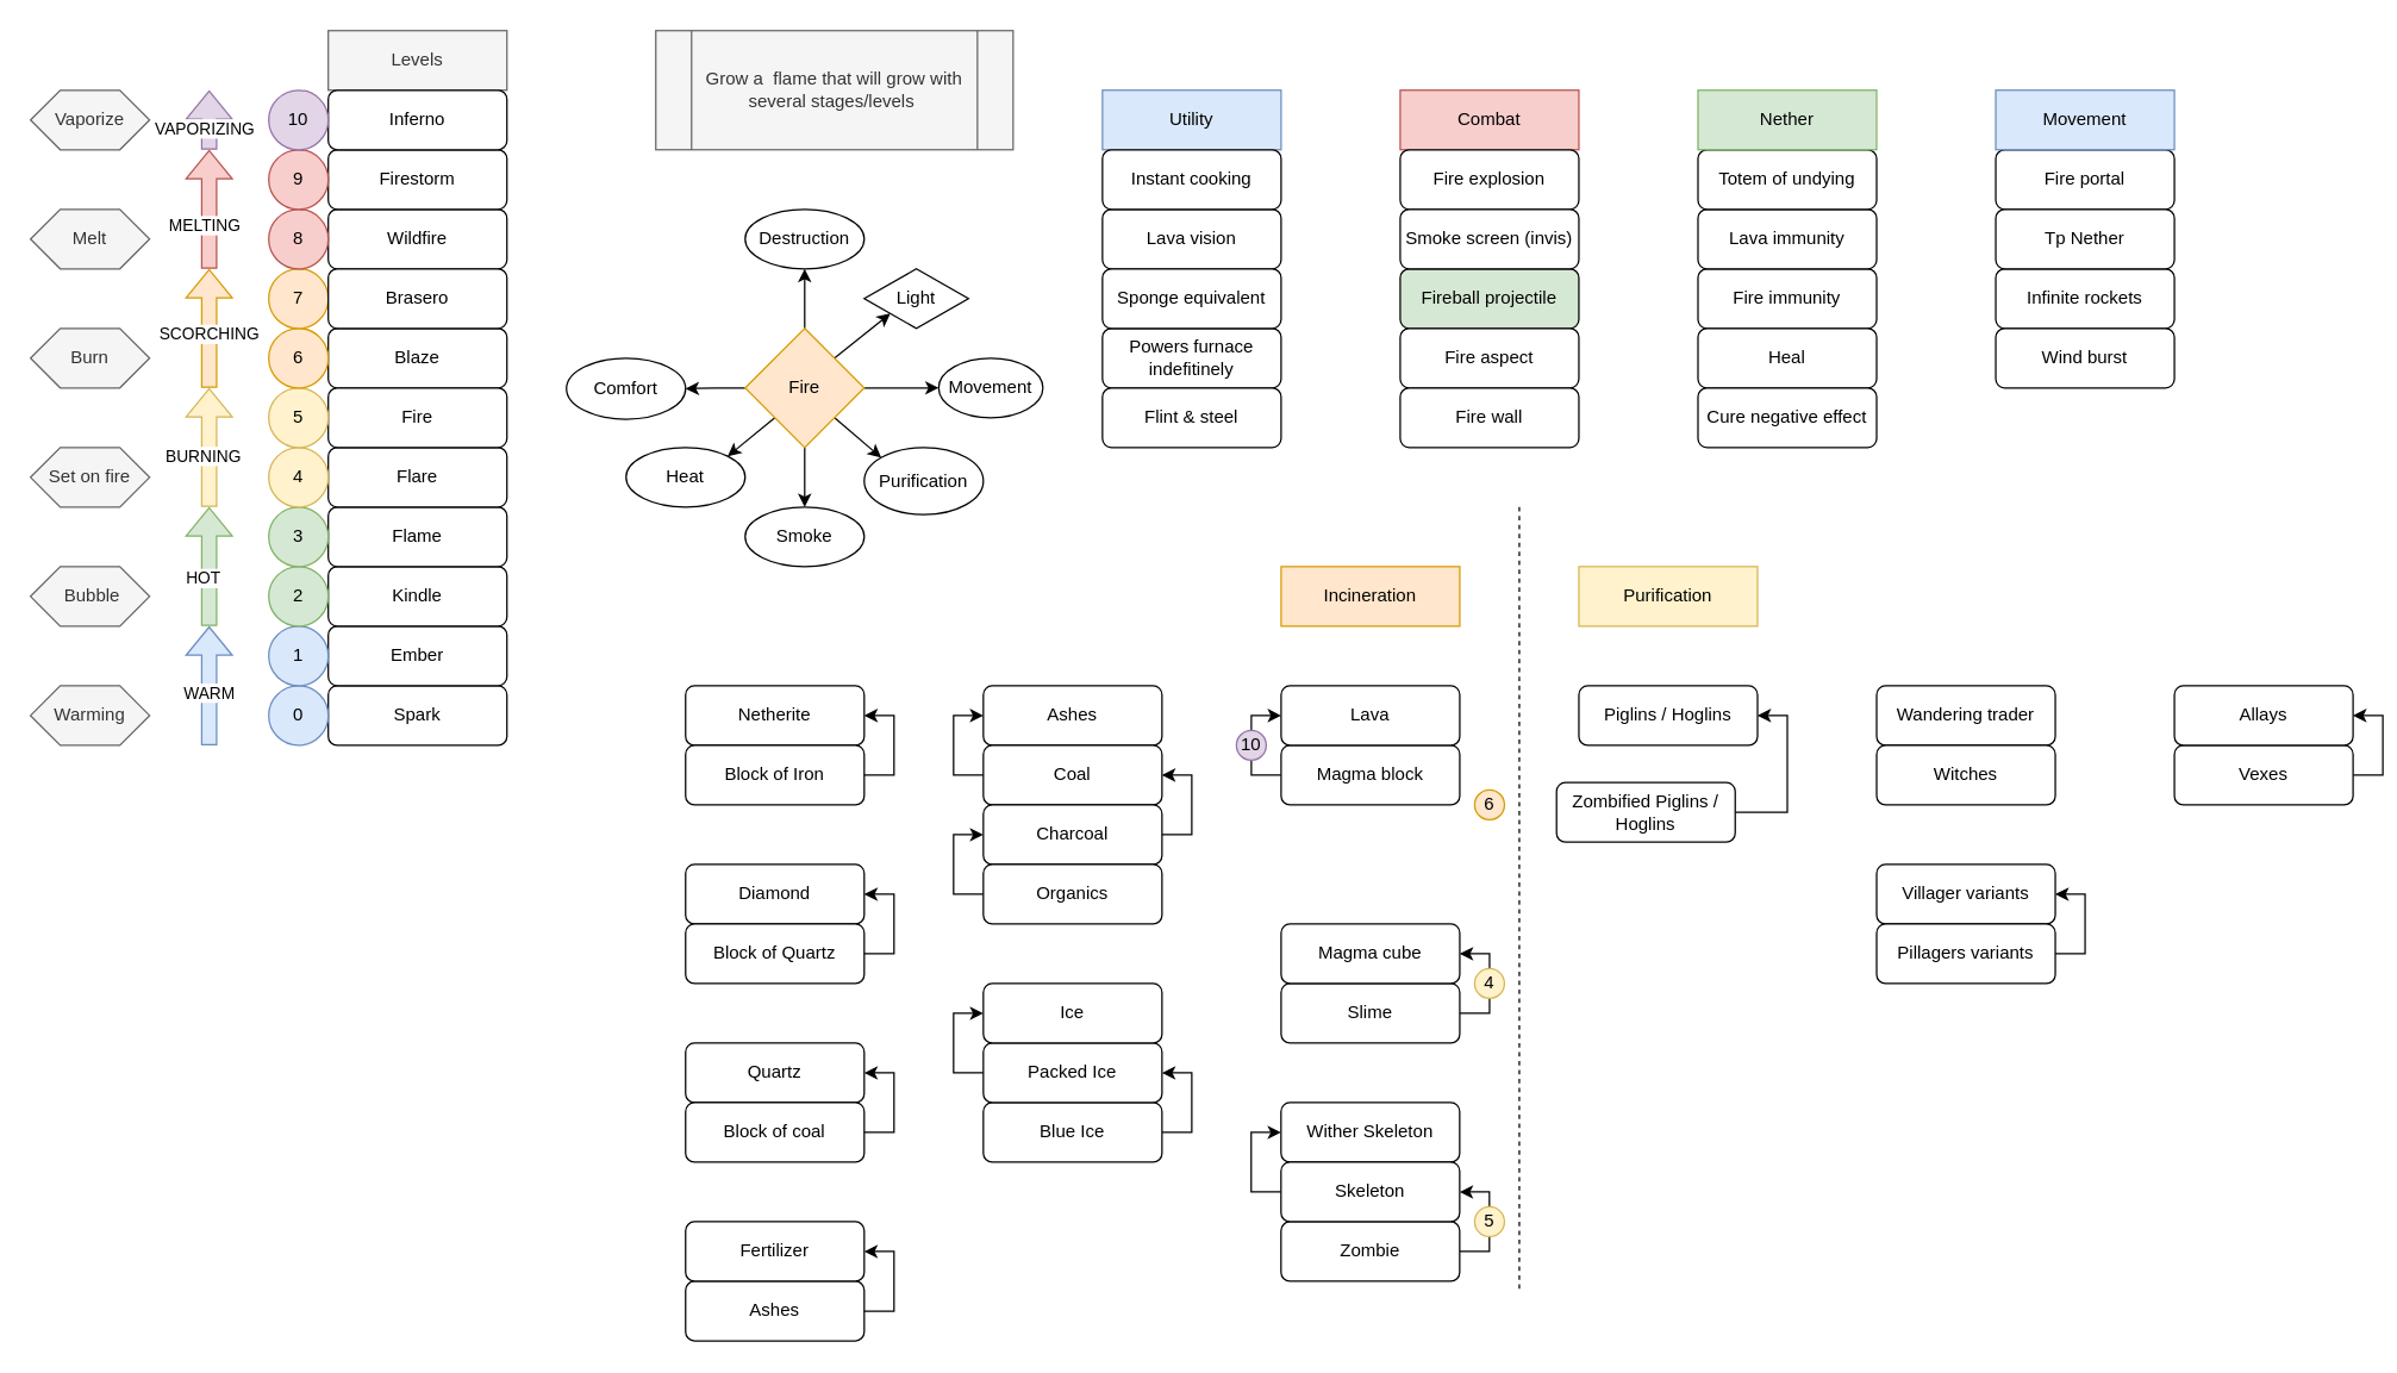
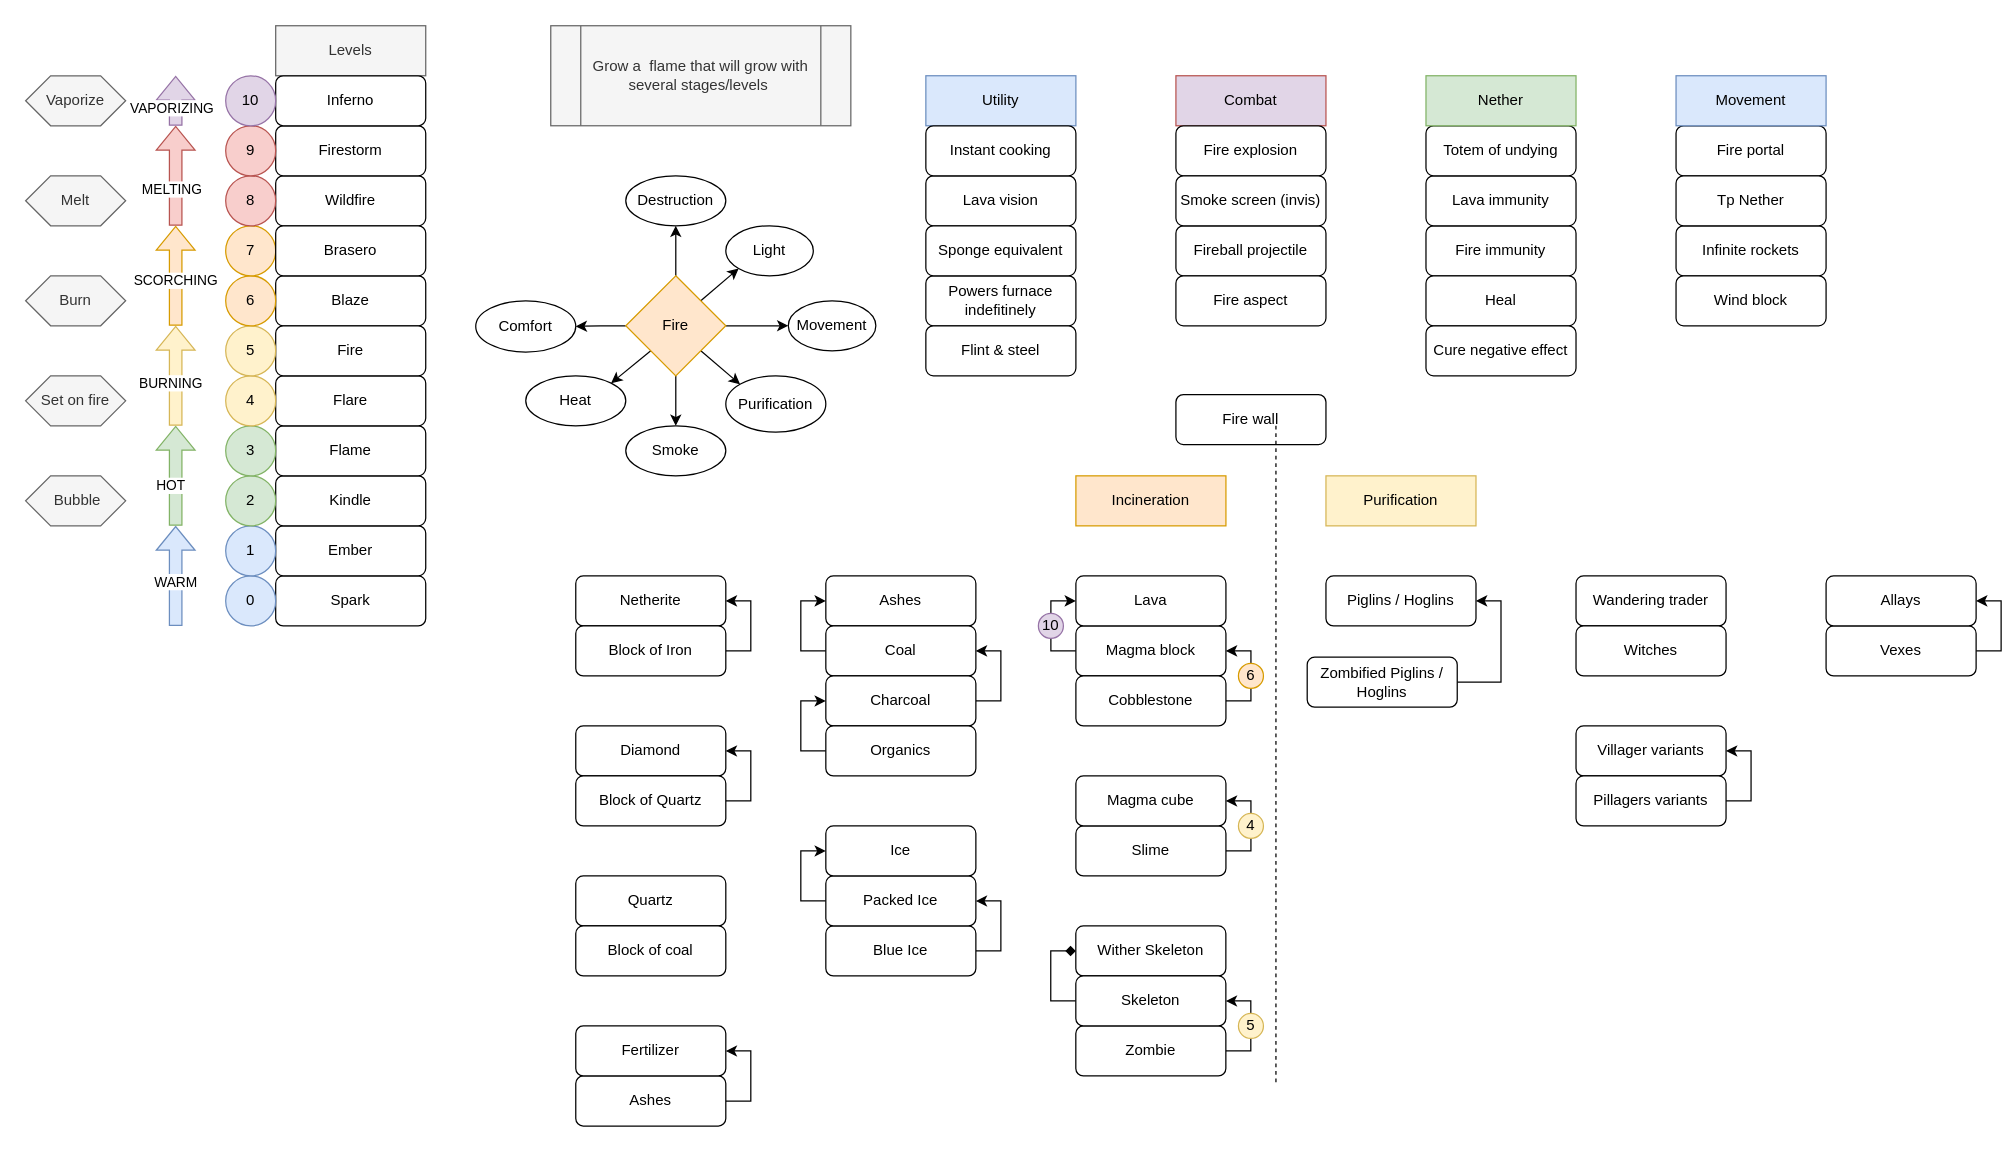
- <mxCell id="32" value="Combat" style="rounded=0;whiteSpace=wrap;html=1;fillColor=#f8cecc;strokeColor=#b85450;" parent="1" vertex="1"><mxGeometry x="940" y="60" width="120" height="40" as="geometry" /></mxCell>
+ <mxCell id="32" value="Combat" style="rounded=0;whiteSpace=wrap;html=1;fillColor=#e1d5e7;strokeColor=#b85450;" parent="1" vertex="1"><mxGeometry x="940" y="60" width="120" height="40" as="geometry" /></mxCell>
- <mxCell id="57" value="Light" style="rhombus;whiteSpace=wrap;html=1;" parent="1" vertex="1"><mxGeometry x="580" y="180" width="70" height="40" as="geometry" /></mxCell>
+ <mxCell id="57" value="Light" style="ellipse;whiteSpace=wrap;html=1;" parent="1" vertex="1"><mxGeometry x="580" y="180" width="70" height="40" as="geometry" /></mxCell>
- <mxCell id="30" value="Fireball projectile" style="rounded=1;whiteSpace=wrap;html=1;fillColor=#d5e8d4;" parent="1" vertex="1"><mxGeometry x="940" y="180" width="120" height="40" as="geometry" /></mxCell>
+ <mxCell id="30" value="Fireball projectile" style="rounded=1;whiteSpace=wrap;html=1;" parent="1" vertex="1"><mxGeometry x="940" y="180" width="120" height="40" as="geometry" /></mxCell>
- <mxCell id="46" value="Wind burst" style="rounded=1;whiteSpace=wrap;html=1;" parent="1" vertex="1"><mxGeometry x="1340" y="220" width="120" height="40" as="geometry" /></mxCell>
+ <mxCell id="46" value="Wind block" style="rounded=1;whiteSpace=wrap;html=1;" parent="1" vertex="1"><mxGeometry x="1340" y="220" width="120" height="40" as="geometry" /></mxCell>
- <mxCell id="43" value="Fire wall" style="rounded=1;whiteSpace=wrap;html=1;" parent="1" vertex="1"><mxGeometry x="940" y="260" width="120" height="40" as="geometry" /></mxCell>
+ <mxCell id="43" value="Fire wall" style="rounded=1;whiteSpace=wrap;html=1;" parent="1" vertex="1"><mxGeometry x="940" y="315" width="120" height="40" as="geometry" /></mxCell>
- <mxCell id="71" value="Warming" style="shape=hexagon;perimeter=hexagonPerimeter2;whiteSpace=wrap;html=1;fixedSize=1;fillColor=#f5f5f5;fontColor=#333333;strokeColor=#666666;" vertex="1" parent="1"><mxGeometry x="20" y="460" width="80" height="40" as="geometry" /></mxCell>
+ <mxCell id="90" value="Cobblestone" style="rounded=1;whiteSpace=wrap;html=1;" vertex="1" parent="1"><mxGeometry x="860" y="540" width="120" height="40" as="geometry" /></mxCell>
+ <mxCell id="89" style="edgeStyle=orthogonalEdgeStyle;rounded=0;orthogonalLoop=1;jettySize=auto;html=1;exitX=1;exitY=0.5;exitDx=0;exitDy=0;entryX=1;entryY=0.5;entryDx=0;entryDy=0;" edge="1" parent="1" source="90" target="88"><mxGeometry relative="1" as="geometry" /></mxCell>
- <mxCell id="105" style="edgeStyle=orthogonalEdgeStyle;rounded=0;orthogonalLoop=1;jettySize=auto;html=1;exitX=1;exitY=0.5;exitDx=0;exitDy=0;entryX=1;entryY=0.5;entryDx=0;entryDy=0;" edge="1" parent="1" source="106" target="37"><mxGeometry relative="1" as="geometry" /></mxCell>
- <mxCell id="91" style="edgeStyle=orthogonalEdgeStyle;rounded=0;orthogonalLoop=1;jettySize=auto;html=1;exitX=0;exitY=0.5;exitDx=0;exitDy=0;entryX=0;entryY=0.5;entryDx=0;entryDy=0;" edge="1" parent="1" source="92" target="45"><mxGeometry relative="1" as="geometry" /></mxCell>
+ <mxCell id="91" style="edgeStyle=orthogonalEdgeStyle;rounded=0;orthogonalLoop=1;jettySize=auto;html=1;exitX=0;exitY=0.5;exitDx=0;exitDy=0;entryX=0;entryY=0.5;entryDx=0;entryDy=0;endArrow=diamond;" edge="1" parent="1" source="92" target="45"><mxGeometry relative="1" as="geometry" /></mxCell>
